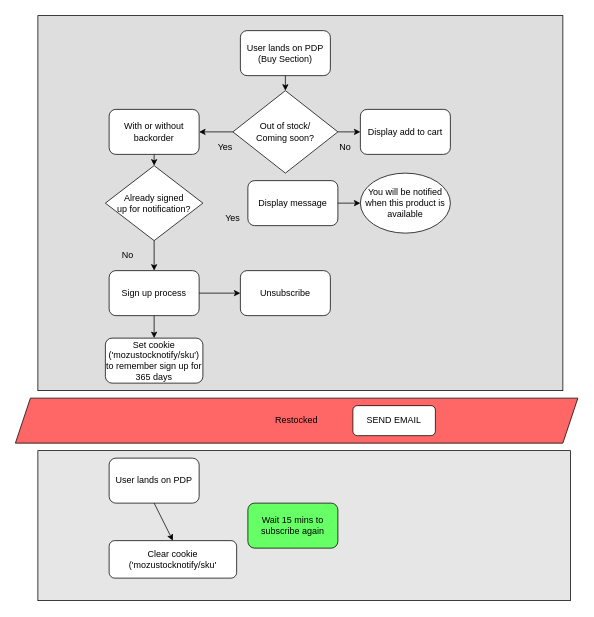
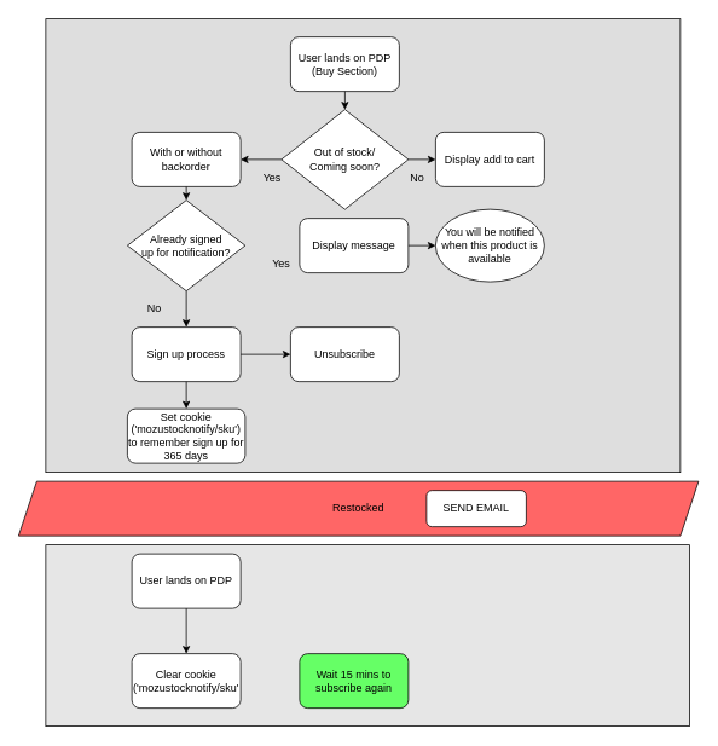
- <mxCell id="26" value="Wait 15 mins to subscribe again" style="rounded=1;whiteSpace=wrap;html=1;fillColor=#66FF66;" parent="1" vertex="1"><mxGeometry x="330" y="670" width="120" height="60" as="geometry" /></mxCell>
+ <mxCell id="26" value="Wait 15 mins to subscribe again" style="rounded=1;whiteSpace=wrap;html=1;fillColor=#66FF66;" parent="1" vertex="1"><mxGeometry x="330" y="720" width="120" height="60" as="geometry" /></mxCell>
- <mxCell id="15" value="Clear cookie ('mozustocknotify/sku'" style="rounded=1;whiteSpace=wrap;html=1;fillColor=#FFFFFF;" parent="1" vertex="1"><mxGeometry x="145" y="720" width="170" height="50" as="geometry" /></mxCell>
+ <mxCell id="15" value="Clear cookie ('mozustocknotify/sku'" style="rounded=1;whiteSpace=wrap;html=1;fillColor=#FFFFFF;" parent="1" vertex="1"><mxGeometry x="145" y="720" width="120" height="60" as="geometry" /></mxCell>
